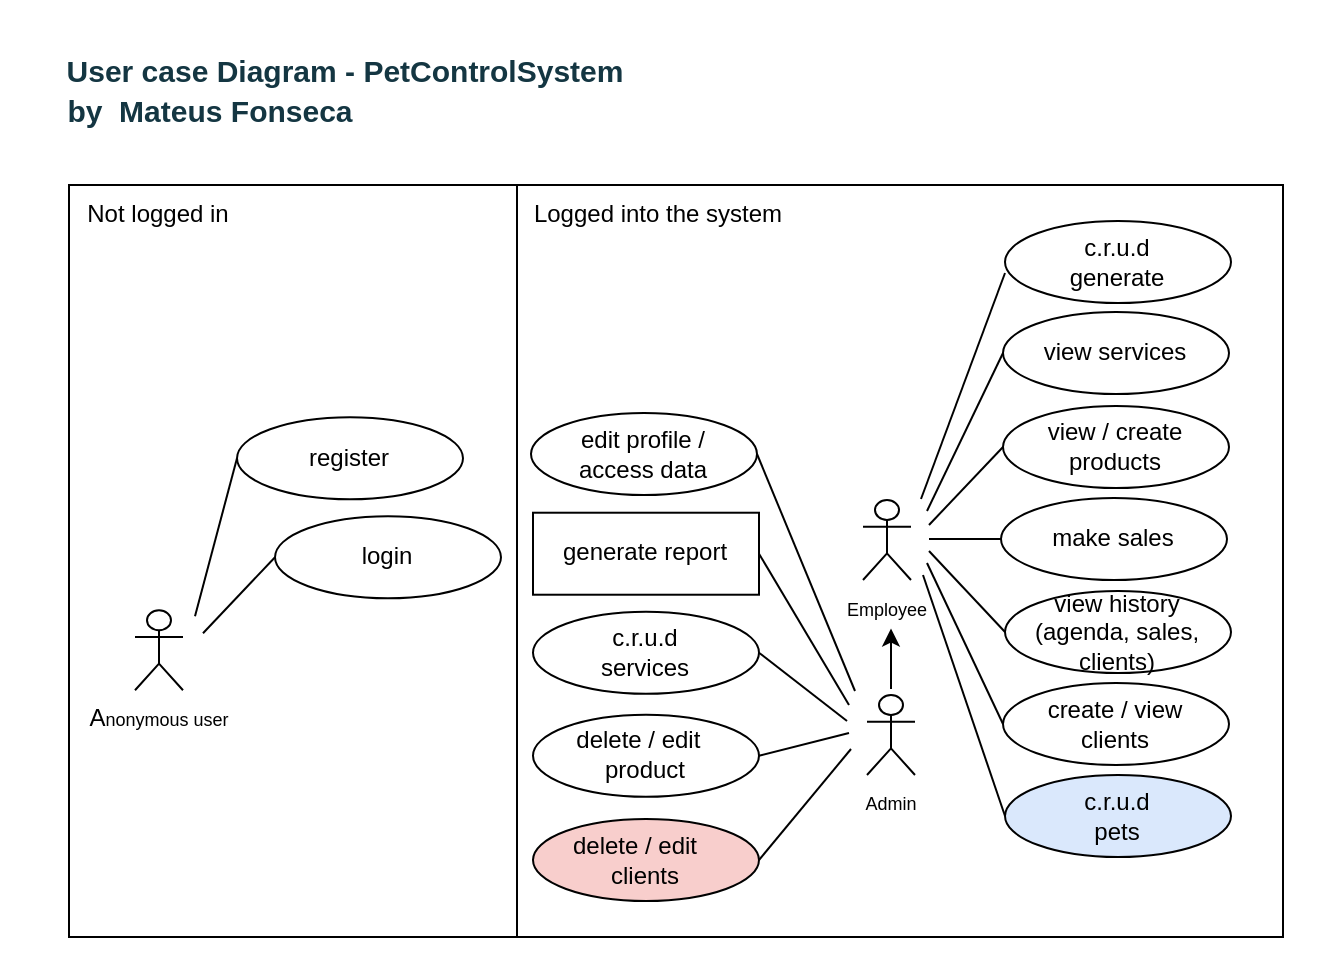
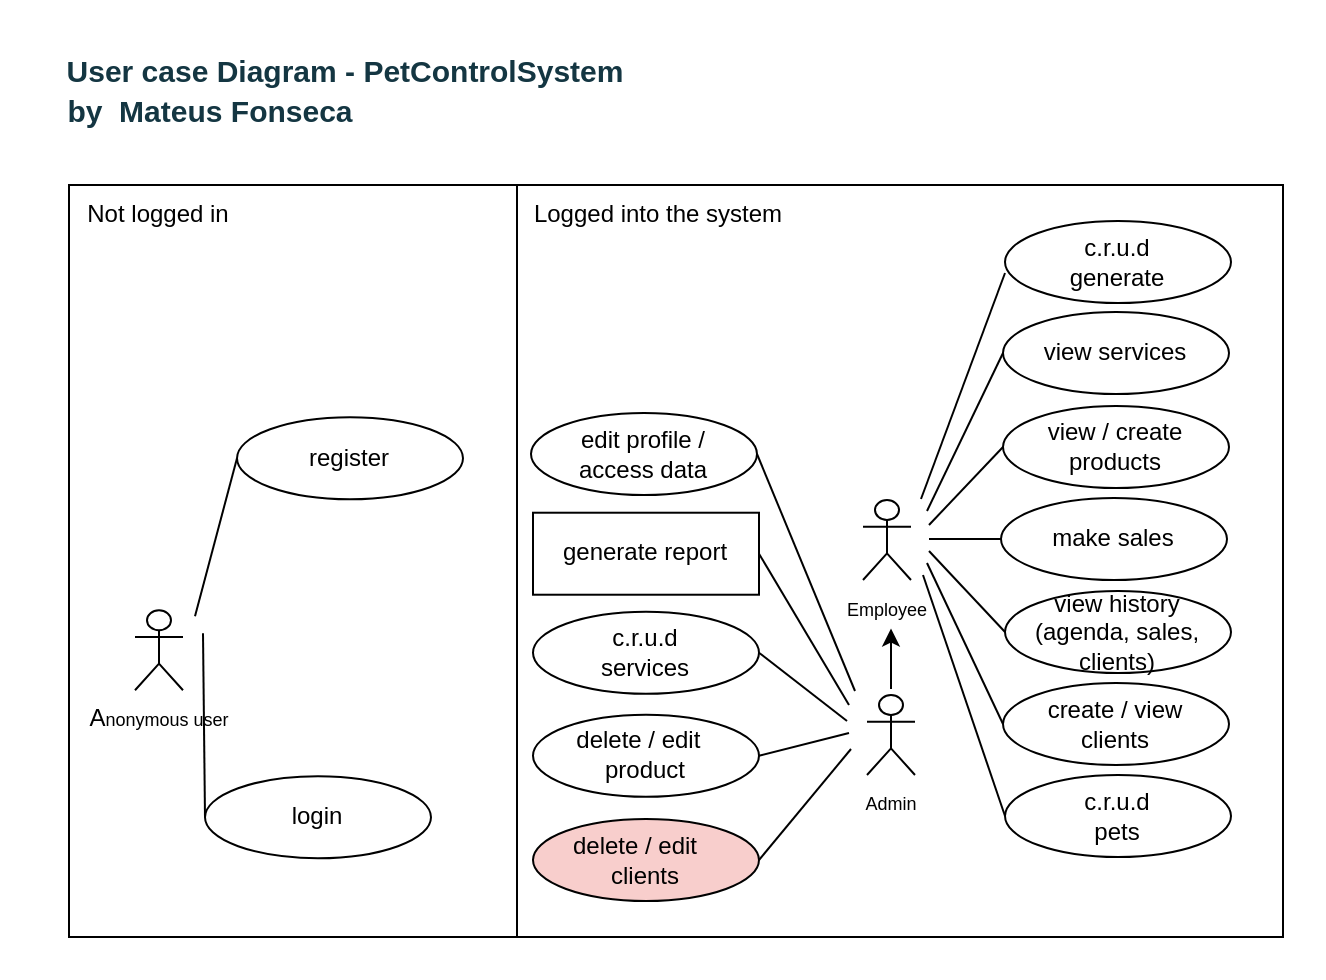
- <mxCell id="6" value="login" style="ellipse;whiteSpace=wrap;html=1;fillColor=none;" vertex="1" parent="1"><mxGeometry x="137" y="257.61" width="113" height="41" as="geometry" /></mxCell>
+ <mxCell id="6" value="login" style="ellipse;whiteSpace=wrap;html=1;fillColor=none;" vertex="1" parent="1"><mxGeometry x="102" y="387.61" width="113" height="41" as="geometry" /></mxCell>
- <mxCell id="24" value="&lt;div&gt;c.r.u.d&lt;/div&gt;&lt;div&gt;pets&lt;br&gt;&lt;/div&gt;" style="ellipse;whiteSpace=wrap;html=1;fillColor=#dae8fc;" vertex="1" parent="1"><mxGeometry x="502" y="387" width="113" height="41" as="geometry" /></mxCell>
+ <mxCell id="24" value="&lt;div&gt;c.r.u.d&lt;/div&gt;&lt;div&gt;pets&lt;br&gt;&lt;/div&gt;" style="ellipse;whiteSpace=wrap;html=1;" vertex="1" parent="1"><mxGeometry x="502" y="387" width="113" height="41" as="geometry" /></mxCell>
